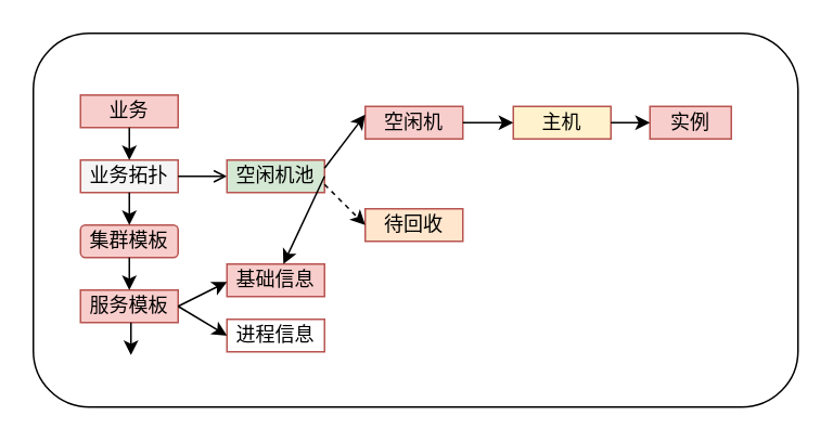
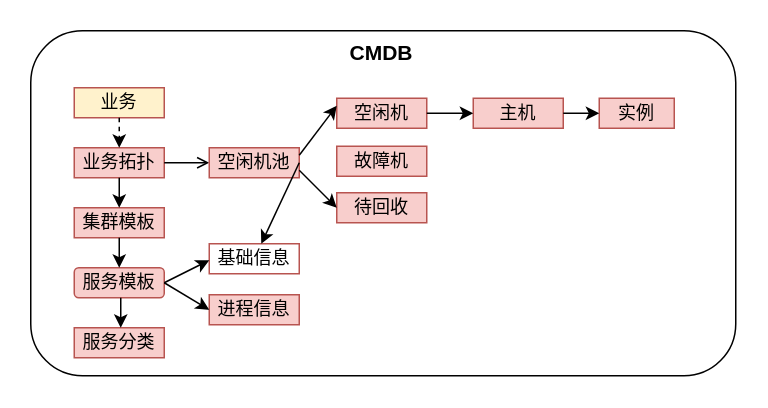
+ <mxCell id="3" value="&lt;b&gt;&lt;font style=&quot;font-size: 14px&quot;&gt;CMDB&lt;/font&gt;&lt;/b&gt;" style="text;html=1;strokeColor=none;fillColor=none;align=center;verticalAlign=middle;whiteSpace=wrap;rounded=0;" vertex="1" parent="1"><mxGeometry x="224" y="20" width="60" height="30" as="geometry" /></mxCell>
- <mxCell id="6" value="业务" style="rounded=0;whiteSpace=wrap;html=1;flipH=0;flipV=1;fillColor=#f8cecc;strokeColor=#b85450;" vertex="1" parent="5"><mxGeometry width="60" height="20" as="geometry" /></mxCell>
+ <mxCell id="6" value="业务" style="rounded=0;whiteSpace=wrap;html=1;flipH=0;flipV=1;fillColor=#fff2cc;strokeColor=#b85450;" vertex="1" parent="5"><mxGeometry width="60" height="20" as="geometry" /></mxCell>
- <mxCell id="17" value="主机" style="rounded=0;whiteSpace=wrap;html=1;flipH=0;flipV=1;fillColor=#fff2cc;strokeColor=#b85450;" vertex="1" parent="4"><mxGeometry x="266" y="7" width="60" height="20" as="geometry" /></mxCell>
+ <mxCell id="17" value="主机" style="rounded=0;whiteSpace=wrap;html=1;flipH=0;flipV=1;fillColor=#f8cecc;strokeColor=#b85450;" vertex="1" parent="4"><mxGeometry x="266" y="7" width="60" height="20" as="geometry" /></mxCell>
- <mxCell id="11" value="" style="endArrow=classic;html=1;rounded=0;exitX=0.5;exitY=1;exitDx=0;exitDy=0;entryX=0.5;entryY=0;entryDx=0;entryDy=0;" edge="1" parent="5" source="6" target="7"><mxGeometry width="50" height="50" relative="1" as="geometry"><mxPoint x="-30" y="100" as="sourcePoint" /><mxPoint x="20" y="50" as="targetPoint" /></mxGeometry></mxCell>
+ <mxCell id="11" value="" style="endArrow=classic;html=1;rounded=0;exitX=0.5;exitY=1;exitDx=0;exitDy=0;entryX=0.5;entryY=0;entryDx=0;entryDy=0;dashed=1;" edge="1" parent="5" source="6" target="7"><mxGeometry width="50" height="50" relative="1" as="geometry"><mxPoint x="-30" y="100" as="sourcePoint" /><mxPoint x="20" y="50" as="targetPoint" /></mxGeometry></mxCell>
+ <mxCell id="22" value="故障机" style="rounded=0;whiteSpace=wrap;html=1;flipH=0;flipV=1;fillColor=#f8cecc;strokeColor=#b85450;" vertex="1" parent="4"><mxGeometry x="175" y="39" width="60" height="20" as="geometry" /></mxCell>
- <mxCell id="7" value="业务拓扑" style="rounded=0;whiteSpace=wrap;html=1;flipH=0;flipV=1;fillColor=#f5f5f5;strokeColor=#b85450;" vertex="1" parent="5"><mxGeometry y="40" width="60" height="20" as="geometry" /></mxCell>
+ <mxCell id="7" value="业务拓扑" style="rounded=0;whiteSpace=wrap;html=1;flipH=0;flipV=1;fillColor=#f8cecc;strokeColor=#b85450;" vertex="1" parent="5"><mxGeometry y="40" width="60" height="20" as="geometry" /></mxCell>
- <mxCell id="20" value="空闲机池" style="rounded=0;whiteSpace=wrap;html=1;flipH=0;flipV=1;fillColor=#d5e8d4;strokeColor=#b85450;" vertex="1" parent="4"><mxGeometry x="90" y="40" width="60" height="20" as="geometry" /></mxCell>
+ <mxCell id="20" value="空闲机池" style="rounded=0;whiteSpace=wrap;html=1;flipH=0;flipV=1;fillColor=#f8cecc;strokeColor=#b85450;" vertex="1" parent="4"><mxGeometry x="90" y="40" width="60" height="20" as="geometry" /></mxCell>
- <mxCell id="26" value="" style="endArrow=classic;html=1;rounded=0;entryX=0;entryY=0.5;entryDx=0;entryDy=0;exitX=1;exitY=0.75;exitDx=0;exitDy=0;dashed=1;" edge="1" parent="4" source="20" target="23"><mxGeometry width="50" height="50" relative="1" as="geometry"><mxPoint x="160" y="60" as="sourcePoint" /><mxPoint x="185" y="59" as="targetPoint" /></mxGeometry></mxCell>
+ <mxCell id="26" value="" style="endArrow=classic;html=1;rounded=0;entryX=0;entryY=0.5;entryDx=0;entryDy=0;exitX=1;exitY=0.75;exitDx=0;exitDy=0;" edge="1" parent="4" source="20" target="23"><mxGeometry width="50" height="50" relative="1" as="geometry"><mxPoint x="160" y="60" as="sourcePoint" /><mxPoint x="185" y="59" as="targetPoint" /></mxGeometry></mxCell>
- <mxCell id="23" value="待回收" style="rounded=0;whiteSpace=wrap;html=1;flipH=0;flipV=1;fillColor=#ffe6cc;strokeColor=#b85450;" vertex="1" parent="4"><mxGeometry x="175" y="70" width="60" height="20" as="geometry" /></mxCell>
+ <mxCell id="23" value="待回收" style="rounded=0;whiteSpace=wrap;html=1;flipH=0;flipV=1;fillColor=#f8cecc;strokeColor=#b85450;" vertex="1" parent="4"><mxGeometry x="175" y="70" width="60" height="20" as="geometry" /></mxCell>
- <mxCell id="8" value="集群模板" style="whiteSpace=wrap;html=1;flipH=0;flipV=1;fillColor=#f8cecc;strokeColor=#b85450;rounded=1;" vertex="1" parent="5"><mxGeometry y="80" width="60" height="20" as="geometry" /></mxCell>
+ <mxCell id="8" value="集群模板" style="rounded=0;whiteSpace=wrap;html=1;flipH=0;flipV=1;fillColor=#f8cecc;strokeColor=#b85450;" vertex="1" parent="5"><mxGeometry y="80" width="60" height="20" as="geometry" /></mxCell>
- <mxCell id="15" value="基础信息" style="rounded=0;whiteSpace=wrap;html=1;flipH=0;flipV=1;fillColor=#f8cecc;strokeColor=#b85450;" vertex="1" parent="4"><mxGeometry x="90" y="104" width="60" height="20" as="geometry" /></mxCell>
+ <mxCell id="15" value="基础信息" style="rounded=0;whiteSpace=wrap;html=1;flipH=0;flipV=1;fillColor=#ffffff;strokeColor=#b85450;" vertex="1" parent="4"><mxGeometry x="90" y="104" width="60" height="20" as="geometry" /></mxCell>
- <mxCell id="9" value="服务模板" style="rounded=0;whiteSpace=wrap;html=1;flipH=0;flipV=1;fillColor=#f8cecc;strokeColor=#b85450;" vertex="1" parent="5"><mxGeometry y="120" width="60" height="20" as="geometry" /></mxCell>
+ <mxCell id="9" value="服务模板" style="whiteSpace=wrap;html=1;flipH=0;flipV=1;fillColor=#f8cecc;strokeColor=#b85450;rounded=1;" vertex="1" parent="5"><mxGeometry y="120" width="60" height="20" as="geometry" /></mxCell>
- <mxCell id="16" value="进程信息" style="rounded=0;whiteSpace=wrap;html=1;flipH=0;flipV=1;fillColor=#ffffff;strokeColor=#b85450;" vertex="1" parent="4"><mxGeometry x="90" y="138" width="60" height="20" as="geometry" /></mxCell>
+ <mxCell id="16" value="进程信息" style="rounded=0;whiteSpace=wrap;html=1;flipH=0;flipV=1;fillColor=#f8cecc;strokeColor=#b85450;" vertex="1" parent="4"><mxGeometry x="90" y="138" width="60" height="20" as="geometry" /></mxCell>
+ <mxCell id="10" value="服务分类" style="rounded=0;whiteSpace=wrap;html=1;flipH=0;flipV=1;fillColor=#f8cecc;strokeColor=#b85450;" vertex="1" parent="5"><mxGeometry y="160" width="60" height="20" as="geometry" /></mxCell>
